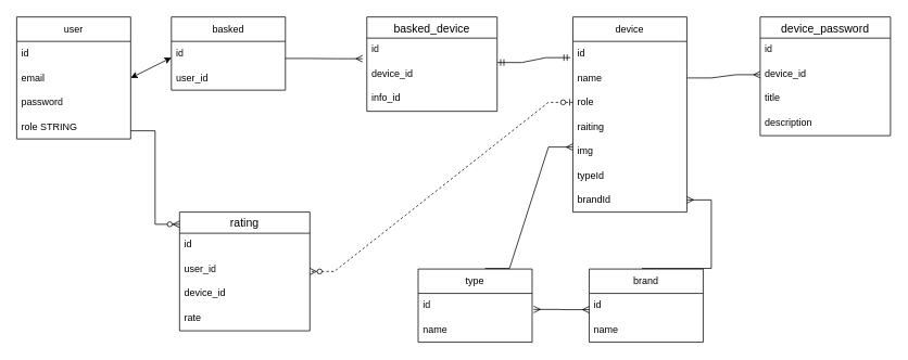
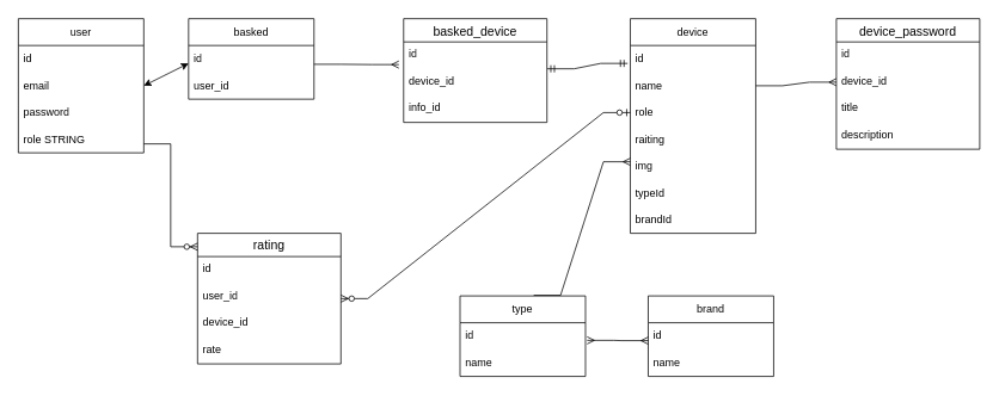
- <mxCell id="46" value="" style="edgeStyle=entityRelationEdgeStyle;fontSize=12;html=1;endArrow=ERzeroToMany;startArrow=ERzeroToOne;rounded=0;exitX=0;exitY=0.5;exitDx=0;exitDy=0;dashed=1;" edge="1" parent="1" source="14" target="40"><mxGeometry width="100" height="100" relative="1" as="geometry"><mxPoint x="700" y="140" as="sourcePoint" /><mxPoint x="640" y="230" as="targetPoint" /></mxGeometry></mxCell>
+ <mxCell id="46" value="" style="edgeStyle=entityRelationEdgeStyle;fontSize=12;html=1;endArrow=ERzeroToMany;startArrow=ERzeroToOne;rounded=0;exitX=0;exitY=0.5;exitDx=0;exitDy=0;" edge="1" parent="1" source="14" target="40"><mxGeometry width="100" height="100" relative="1" as="geometry"><mxPoint x="700" y="140" as="sourcePoint" /><mxPoint x="640" y="230" as="targetPoint" /></mxGeometry></mxCell>
- <mxCell id="26" value="" style="edgeStyle=entityRelationEdgeStyle;fontSize=12;html=1;endArrow=ERmany;rounded=0;exitX=0.462;exitY=-0.008;exitDx=0;exitDy=0;exitPerimeter=0;" edge="1" parent="1" source="22" target="18"><mxGeometry width="100" height="100" relative="1" as="geometry"><mxPoint x="794" y="340" as="sourcePoint" /><mxPoint x="792" y="270" as="targetPoint" /><Array as="points"><mxPoint x="833" y="270" /><mxPoint x="712" y="300" /><mxPoint x="823" y="280" /><mxPoint x="803" y="290" /><mxPoint x="782" y="340" /><mxPoint x="844" y="320" /><mxPoint x="762" y="270" /><mxPoint x="804" y="290" /><mxPoint x="732" y="390" /><mxPoint x="702" y="330" /><mxPoint x="742" y="340" /><mxPoint x="702" y="350" /><mxPoint x="702" y="340" /><mxPoint x="722" y="320" /></Array></mxGeometry></mxCell>
